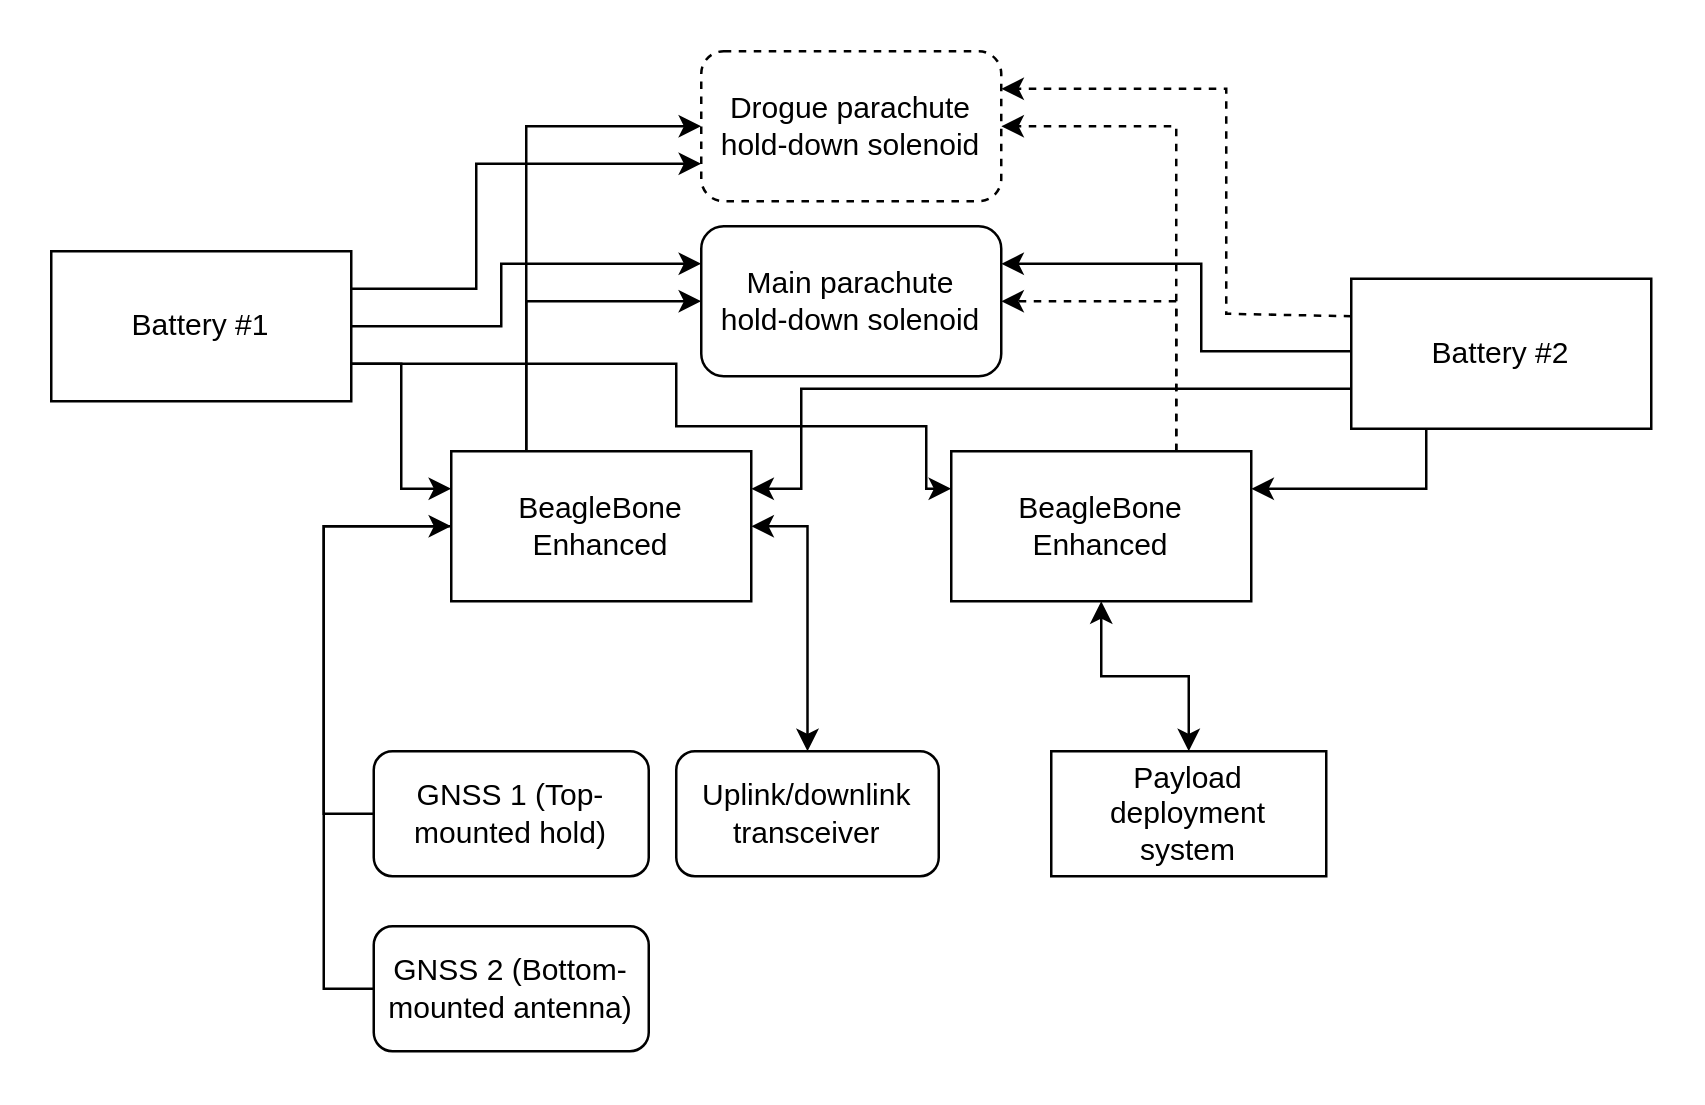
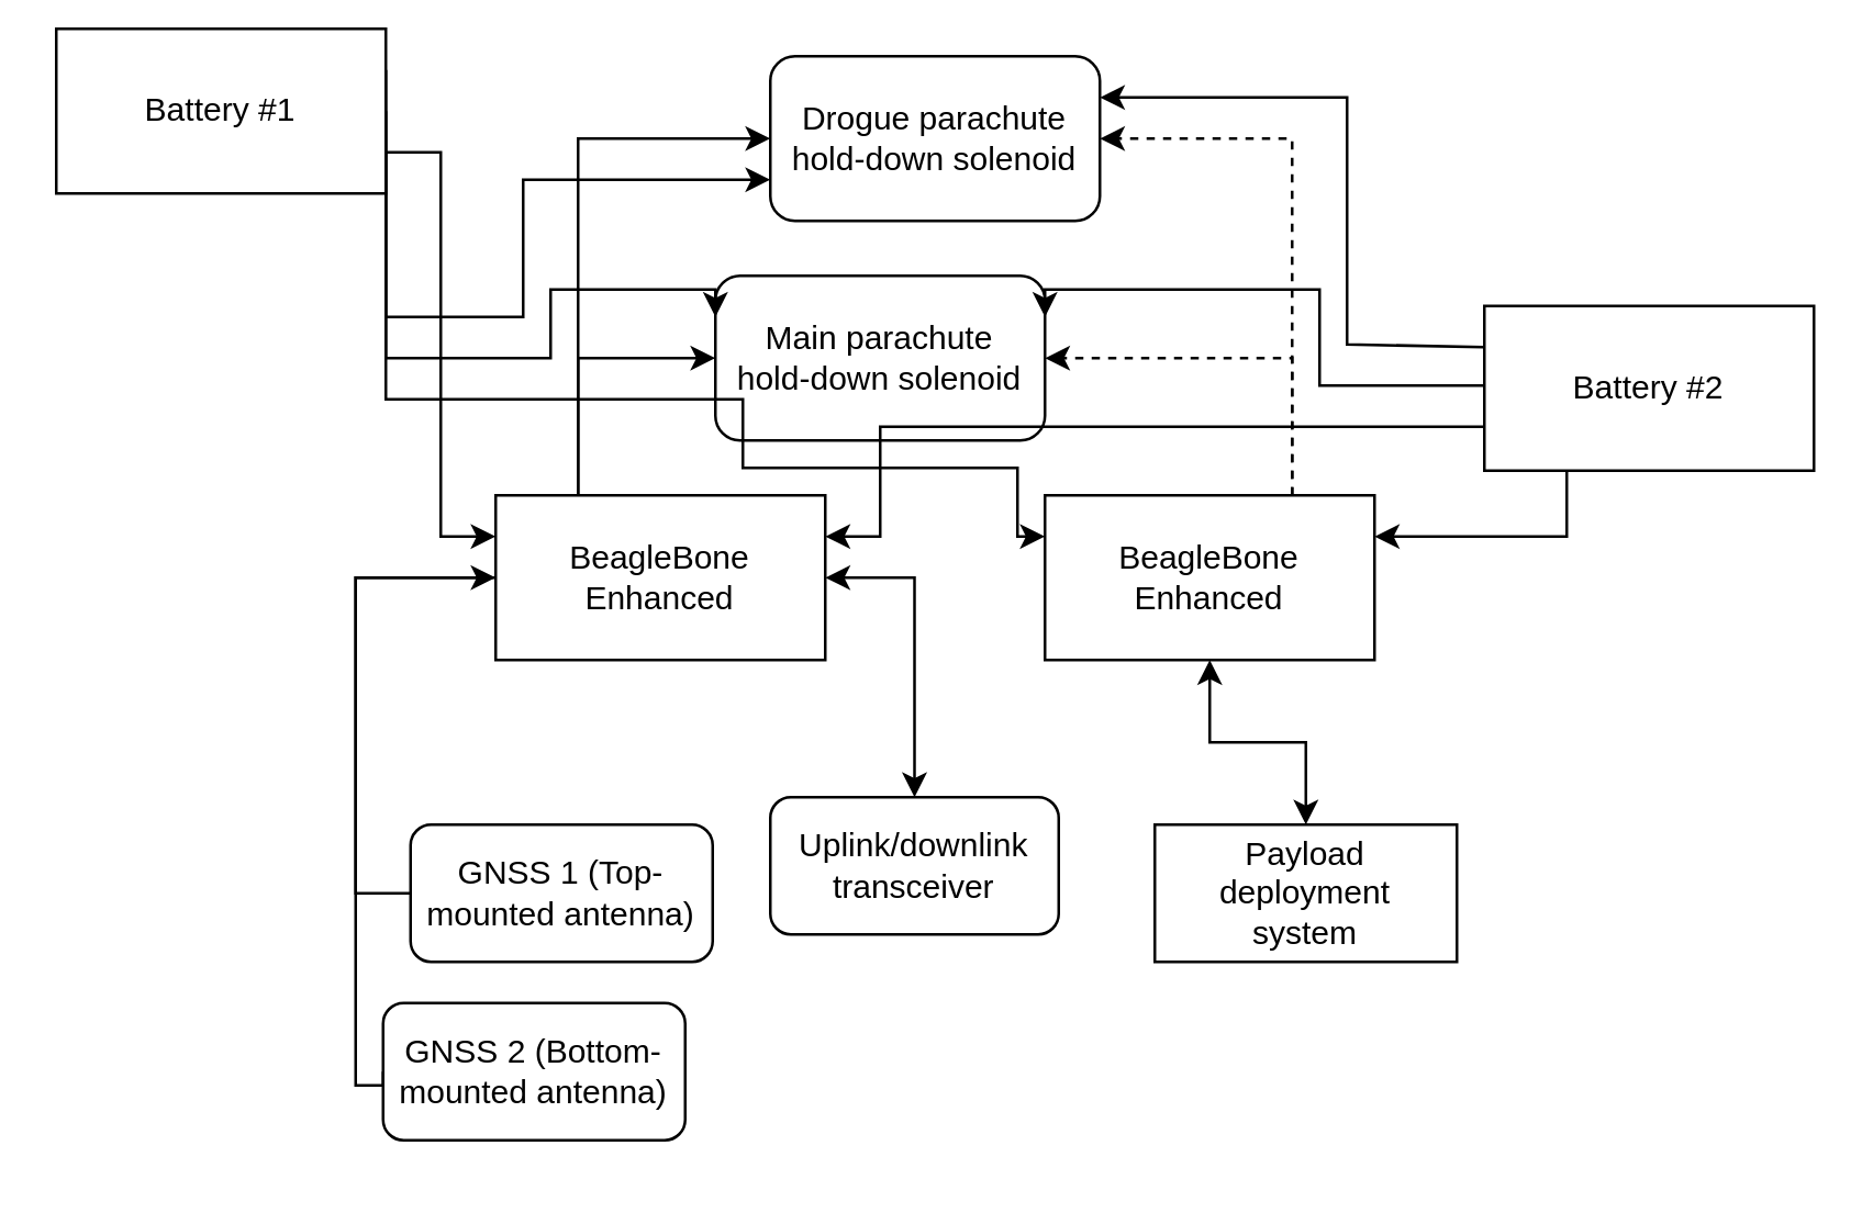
- <mxCell id="8" value="Drogue parachute hold-down solenoid" style="rounded=1;whiteSpace=wrap;html=1;dashed=1;" vertex="1" parent="1"><mxGeometry x="280" y="20" width="120" height="60" as="geometry" /></mxCell>
+ <mxCell id="8" value="Drogue parachute hold-down solenoid" style="rounded=1;whiteSpace=wrap;html=1;" vertex="1" parent="1"><mxGeometry x="280" y="20" width="120" height="60" as="geometry" /></mxCell>
- <mxCell id="23" style="edgeStyle=orthogonalEdgeStyle;rounded=0;orthogonalLoop=1;jettySize=auto;html=1;exitX=0;exitY=0.25;exitDx=0;exitDy=0;entryX=1;entryY=0.25;entryDx=0;entryDy=0;startArrow=none;startFill=0;endArrow=classic;endFill=1;dashed=1;" edge="1" parent="1" source="27" target="8"><mxGeometry relative="1" as="geometry"><Array as="points"><mxPoint x="490" y="125" /><mxPoint x="490" y="35" /></Array></mxGeometry></mxCell>
+ <mxCell id="23" style="edgeStyle=orthogonalEdgeStyle;rounded=0;orthogonalLoop=1;jettySize=auto;html=1;exitX=0;exitY=0.25;exitDx=0;exitDy=0;entryX=1;entryY=0.25;entryDx=0;entryDy=0;startArrow=none;startFill=0;endArrow=classic;endFill=1;" edge="1" parent="1" source="27" target="8"><mxGeometry relative="1" as="geometry"><Array as="points"><mxPoint x="490" y="125" /><mxPoint x="490" y="35" /></Array></mxGeometry></mxCell>
- <mxCell id="9" value="Main parachute &lt;br&gt;hold-down solenoid" style="rounded=1;whiteSpace=wrap;html=1;" vertex="1" parent="1"><mxGeometry x="280" y="90" width="120" height="60" as="geometry" /></mxCell>
+ <mxCell id="9" value="Main parachute &lt;br&gt;hold-down solenoid" style="rounded=1;whiteSpace=wrap;html=1;" vertex="1" parent="1"><mxGeometry x="260" y="100" width="120" height="60" as="geometry" /></mxCell>
- <mxCell id="22" value="Battery #1" style="rounded=0;whiteSpace=wrap;html=1;" vertex="1" parent="1"><mxGeometry x="20" y="100" width="120" height="60" as="geometry" /></mxCell>
+ <mxCell id="22" value="Battery #1" style="rounded=0;whiteSpace=wrap;html=1;" vertex="1" parent="1"><mxGeometry x="20" y="10" width="120" height="60" as="geometry" /></mxCell>
- <mxCell id="11" value="GNSS 1 (Top-mounted hold)" style="rounded=1;whiteSpace=wrap;html=1;" vertex="1" parent="1"><mxGeometry x="149" y="300" width="110" height="50" as="geometry" /></mxCell>
+ <mxCell id="11" value="GNSS 1 (Top-mounted antenna)" style="rounded=1;whiteSpace=wrap;html=1;" vertex="1" parent="1"><mxGeometry x="149" y="300" width="110" height="50" as="geometry" /></mxCell>
- <mxCell id="15" value="Uplink/downlink transceiver" style="rounded=1;whiteSpace=wrap;html=1;" vertex="1" parent="1"><mxGeometry x="270" y="300" width="105" height="50" as="geometry" /></mxCell>
+ <mxCell id="15" value="Uplink/downlink transceiver" style="rounded=1;whiteSpace=wrap;html=1;" vertex="1" parent="1"><mxGeometry x="280" y="290" width="105" height="50" as="geometry" /></mxCell>
- <mxCell id="13" value="GNSS 2 (Bottom-mounted antenna)" style="rounded=1;whiteSpace=wrap;html=1;" vertex="1" parent="1"><mxGeometry x="149" y="370" width="110" height="50" as="geometry" /></mxCell>
+ <mxCell id="13" value="GNSS 2 (Bottom-mounted antenna)" style="rounded=1;whiteSpace=wrap;html=1;" vertex="1" parent="1"><mxGeometry x="139" y="365" width="110" height="50" as="geometry" /></mxCell>
